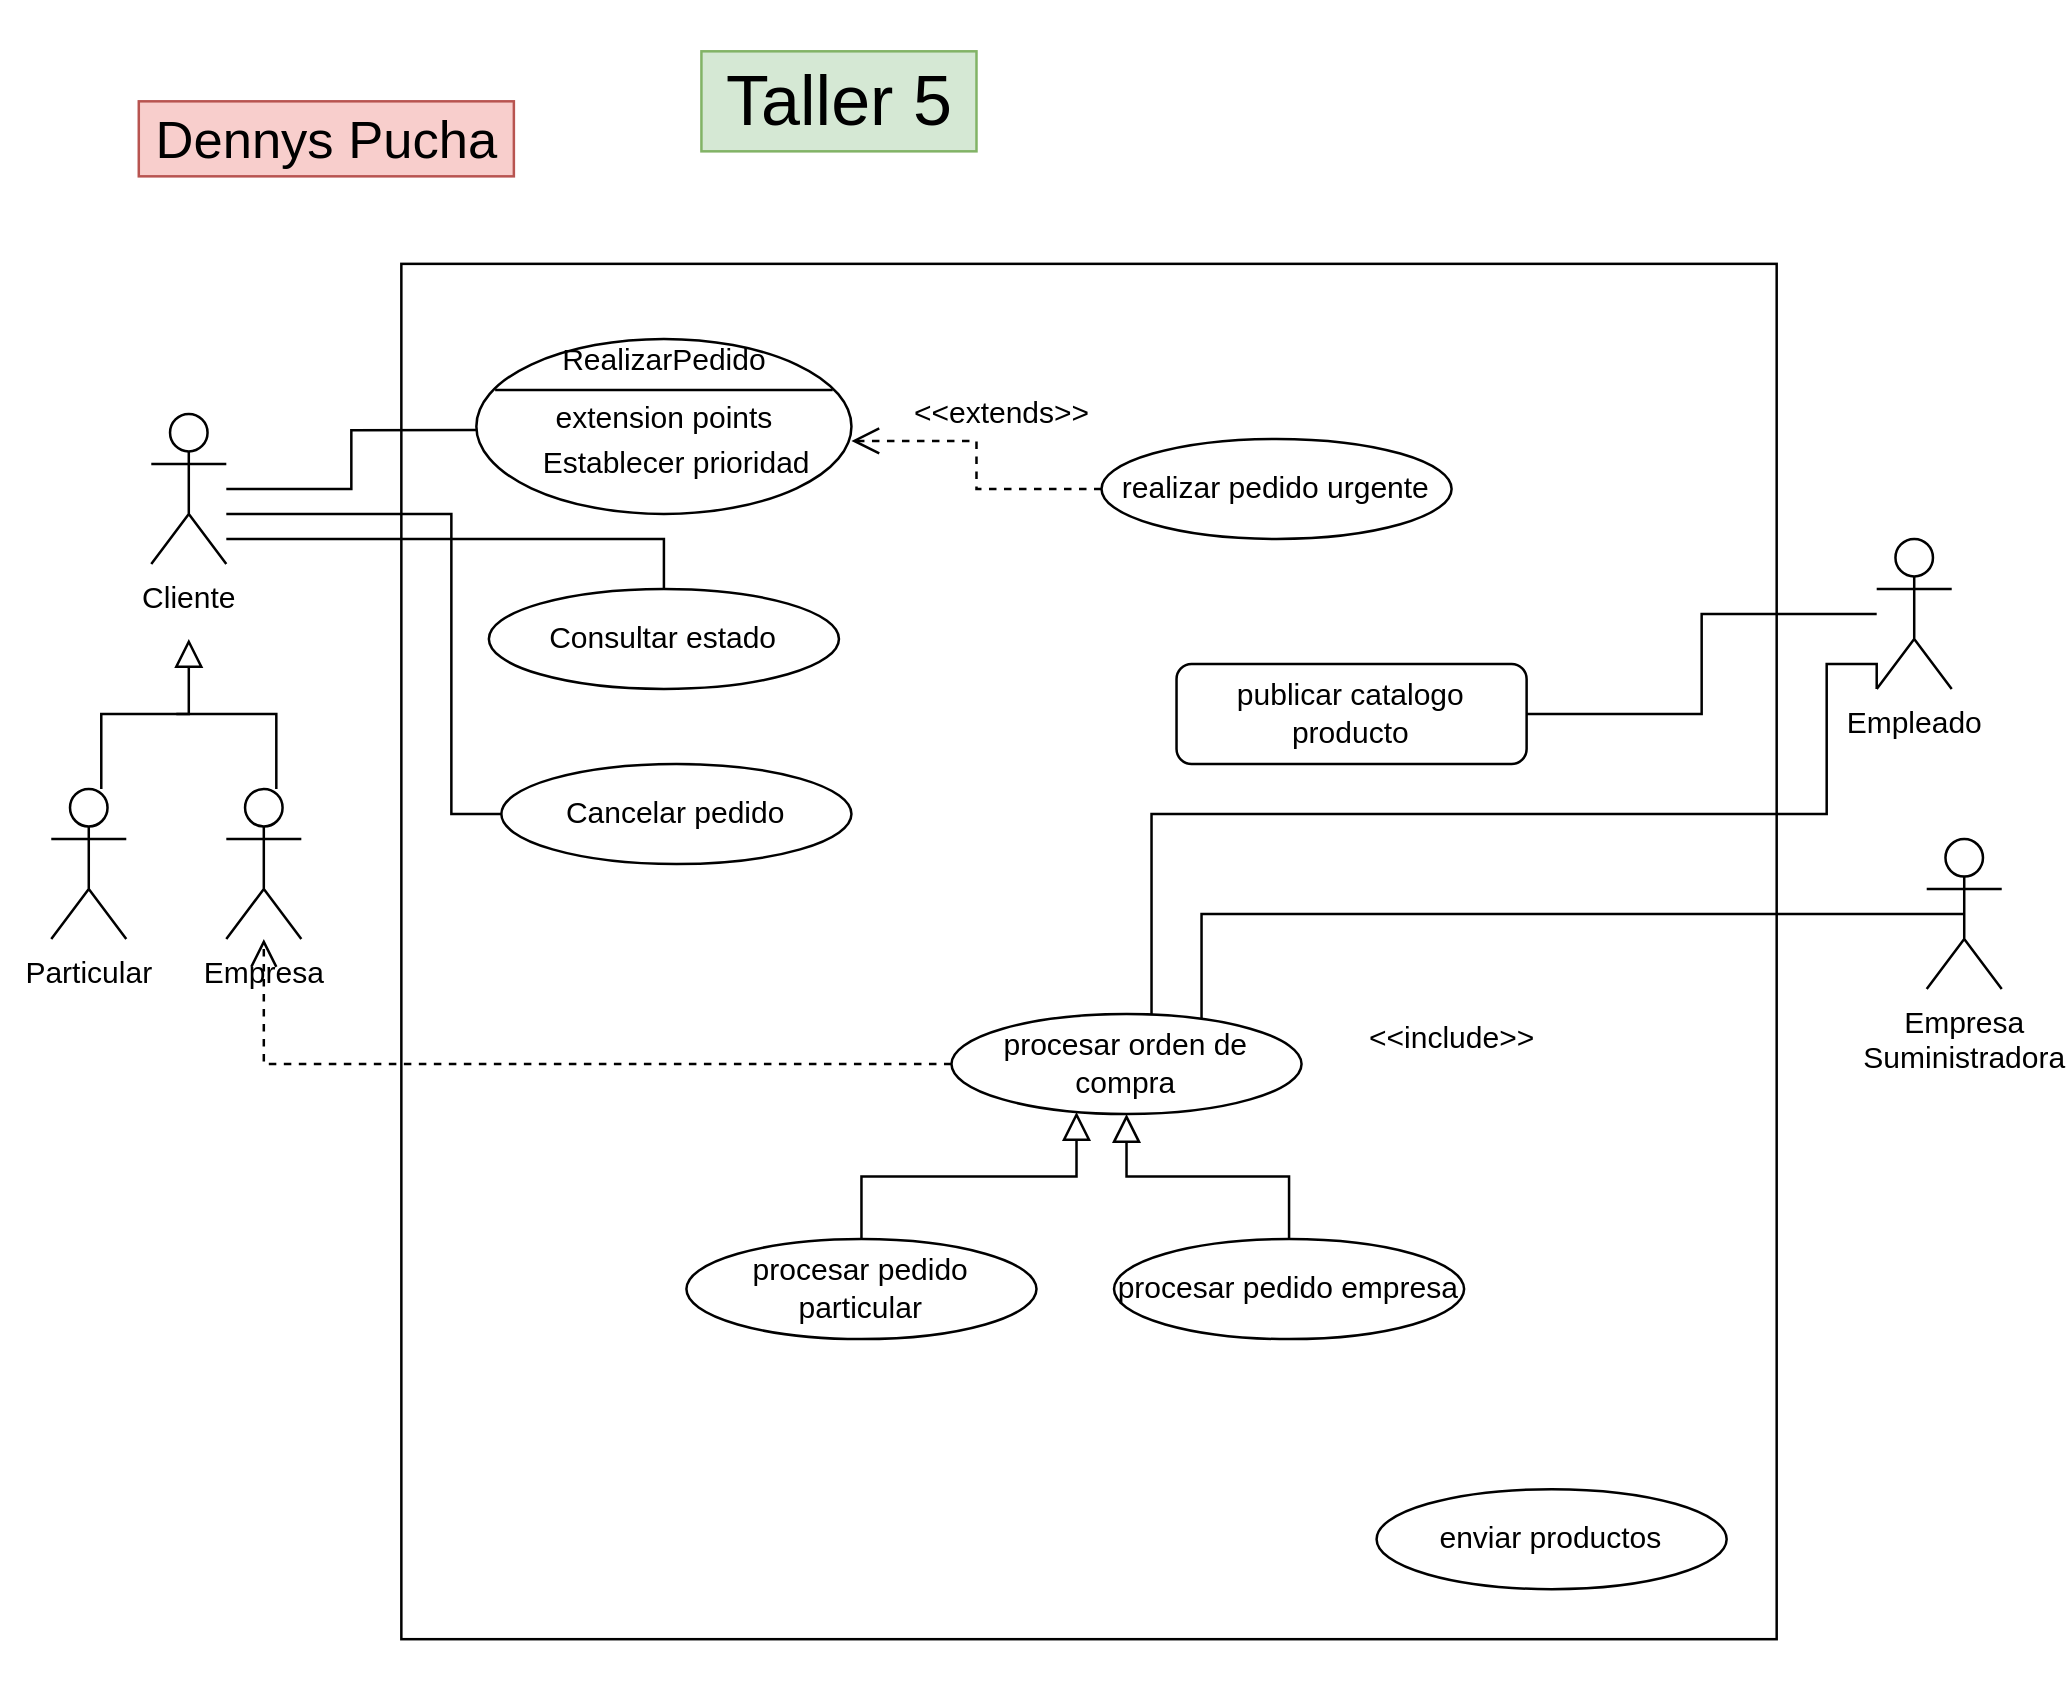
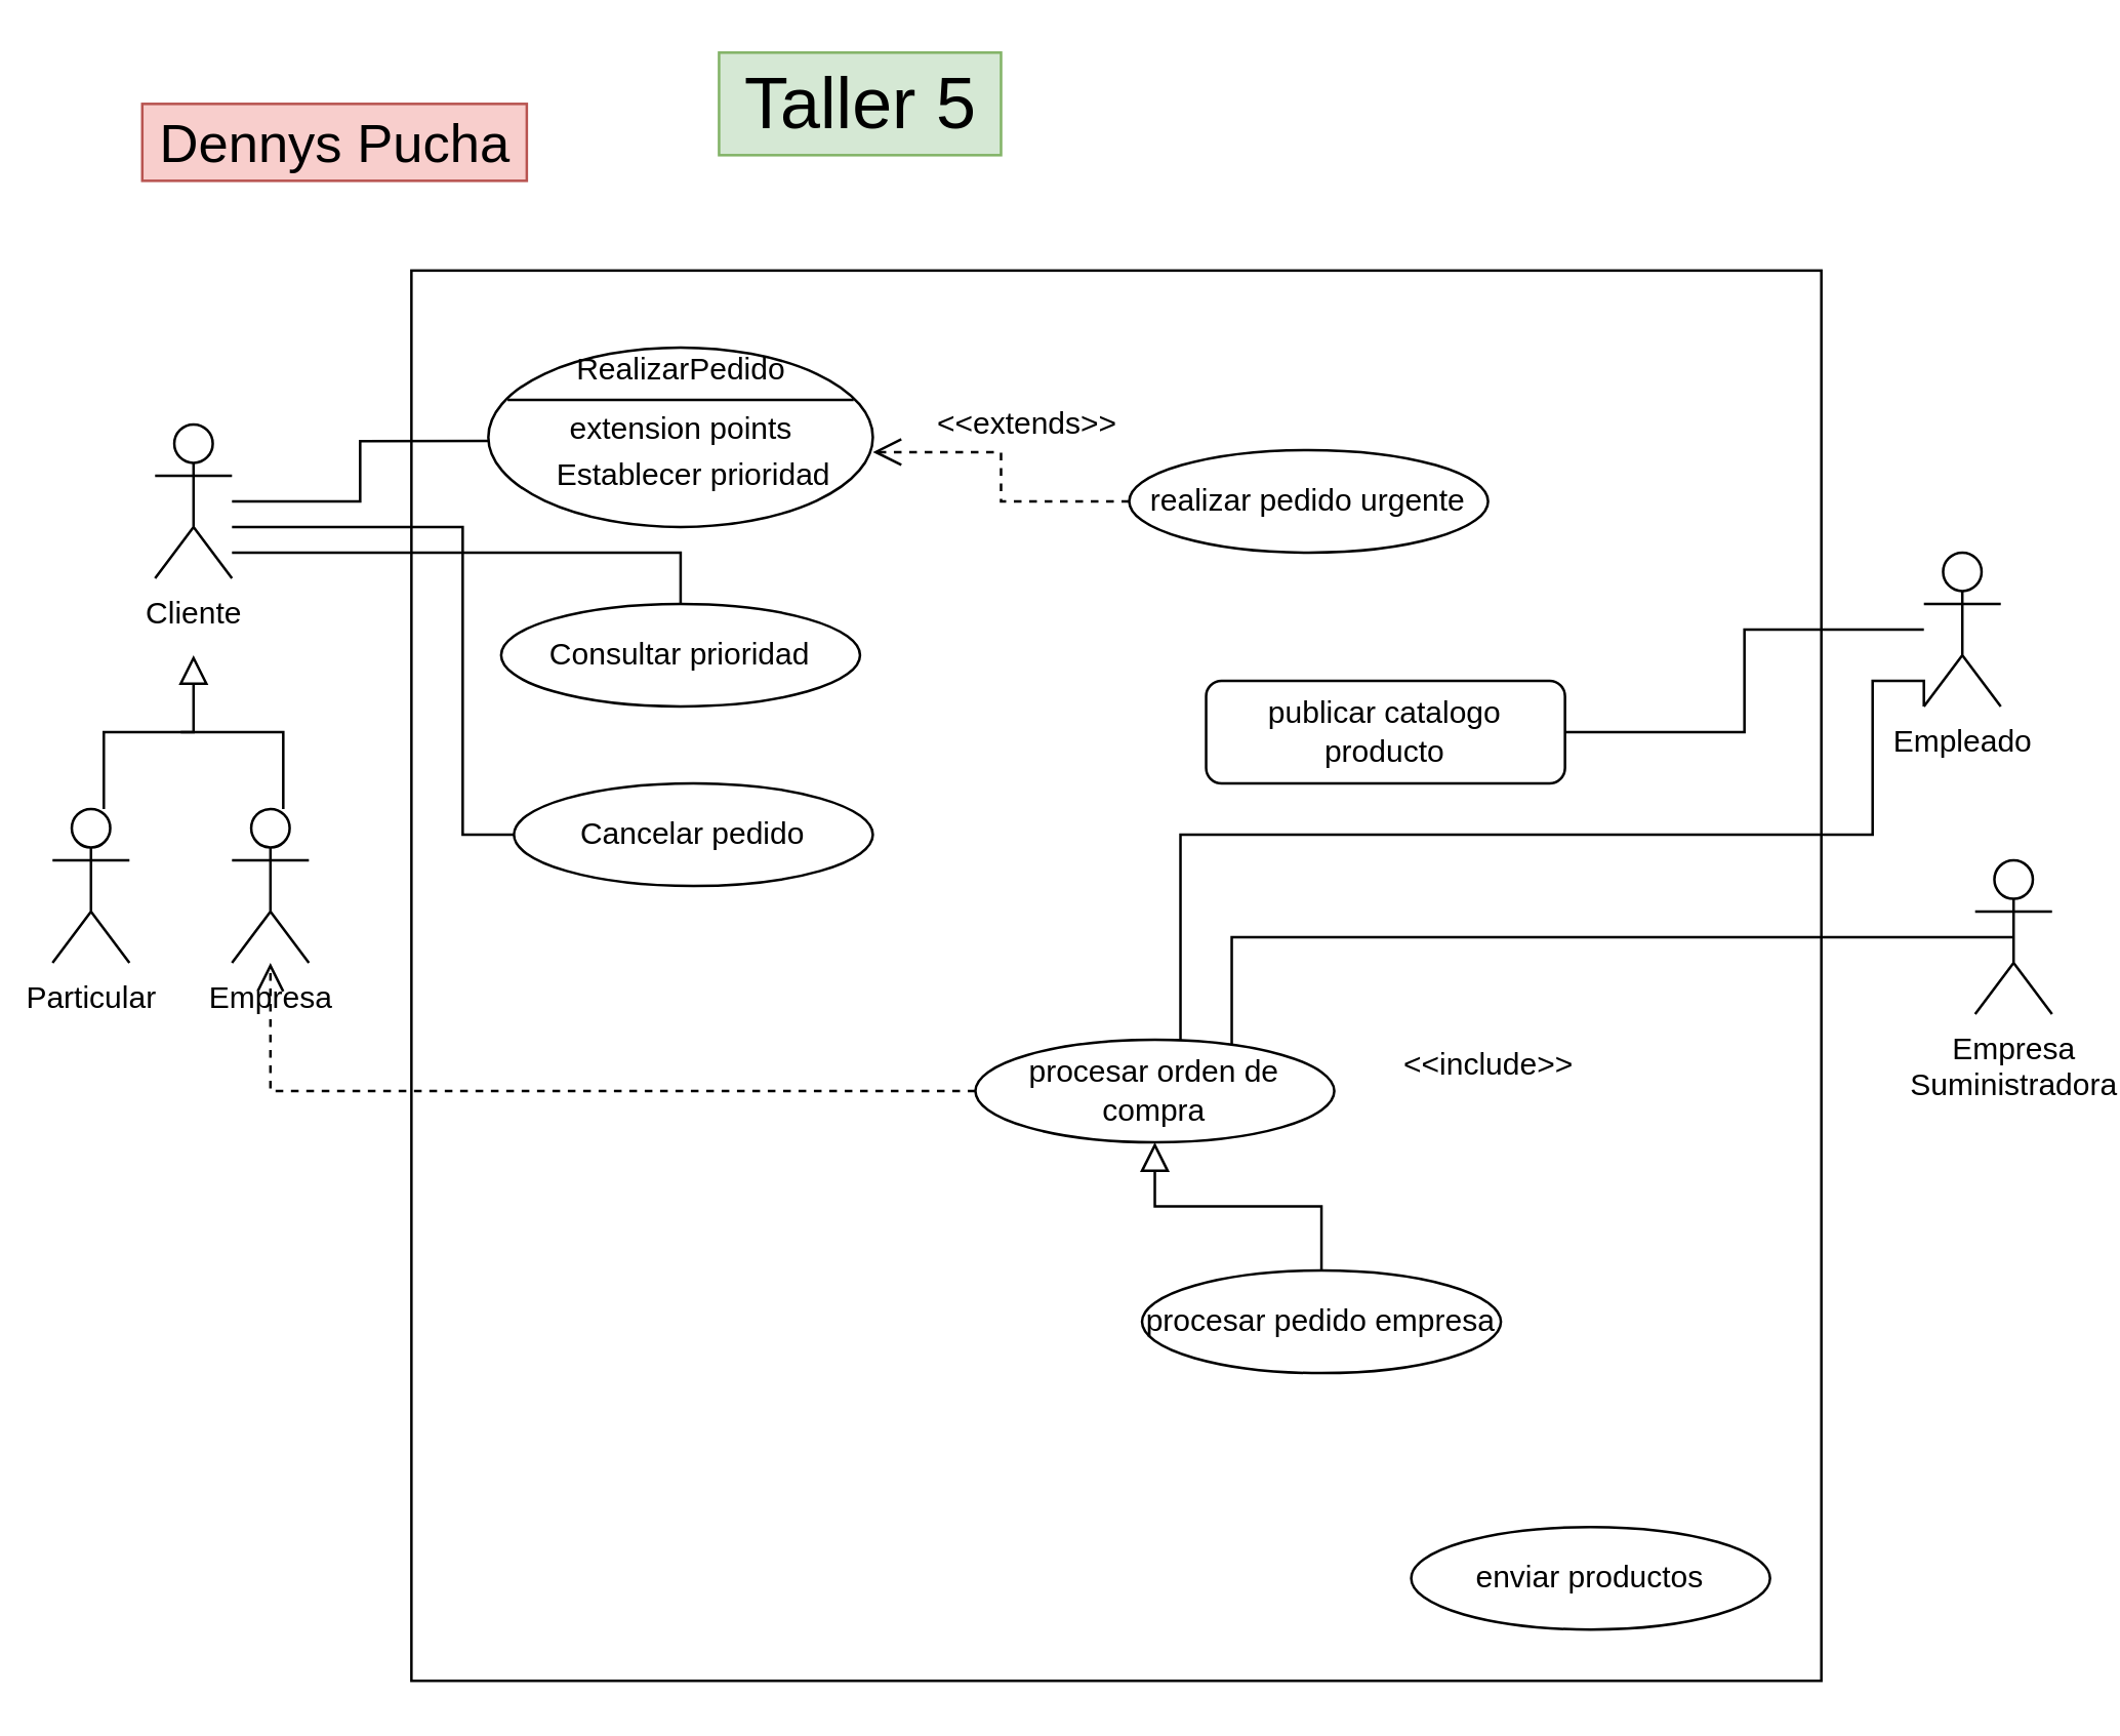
- <mxCell id="16" value="Consultar estado" style="ellipse;whiteSpace=wrap;html=1;" vertex="1" parent="1"><mxGeometry x="195" y="235" width="140" height="40" as="geometry" /></mxCell>
+ <mxCell id="16" value="Consultar prioridad" style="ellipse;whiteSpace=wrap;html=1;" vertex="1" parent="1"><mxGeometry x="195" y="235" width="140" height="40" as="geometry" /></mxCell>
- <mxCell id="26" style="edgeStyle=orthogonalEdgeStyle;rounded=0;orthogonalLoop=1;jettySize=auto;html=1;startArrow=none;startFill=0;endArrow=block;endFill=0;endSize=9;" edge="1" parent="1" source="27" target="24"><mxGeometry relative="1" as="geometry"><Array as="points"><mxPoint x="344" y="470" /><mxPoint x="430" y="470" /></Array></mxGeometry></mxCell>
- <mxCell id="27" value="procesar pedido particular" style="ellipse;whiteSpace=wrap;html=1;" vertex="1" parent="1"><mxGeometry x="274" y="495" width="140" height="40" as="geometry" /></mxCell>
